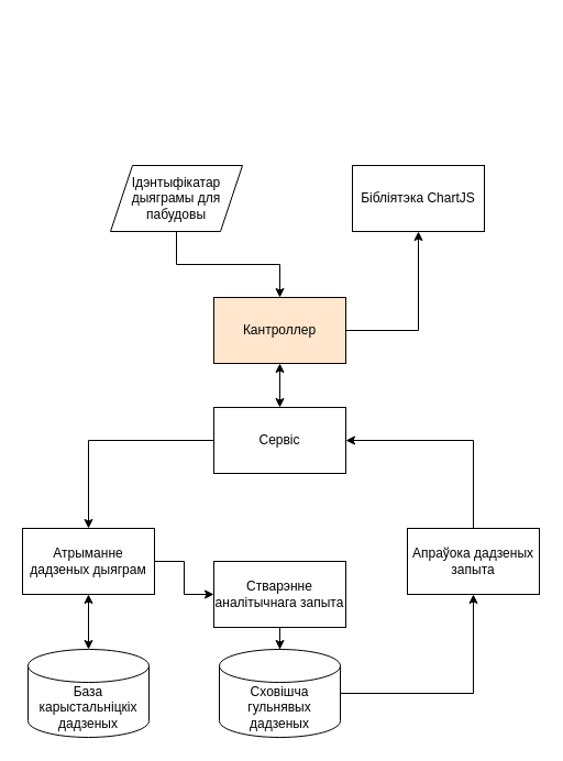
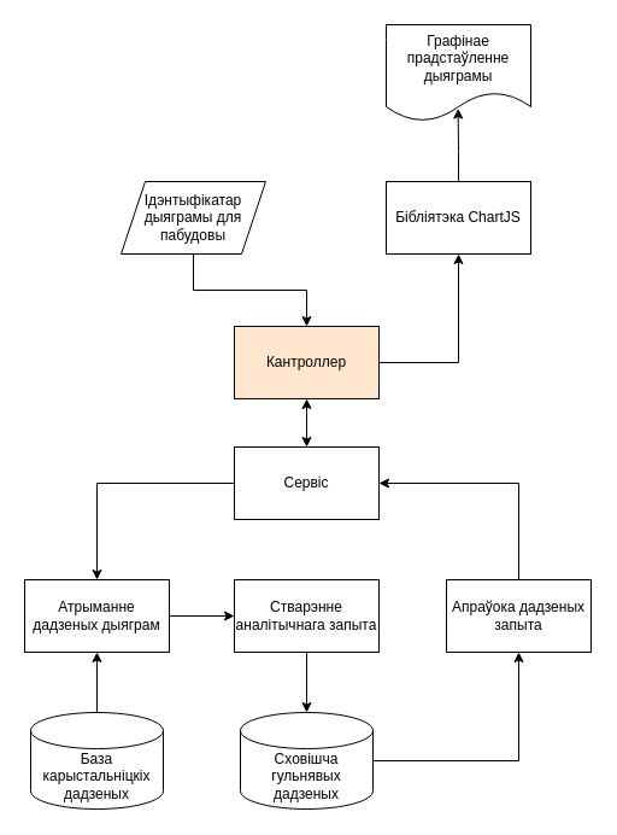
+ <mxCell id="21" value="Графінае прадстаўленне дыяграмы" style="shape=document;whiteSpace=wrap;html=1;boundedLbl=1;" vertex="1" parent="1"><mxGeometry x="320" y="20" width="120" height="80" as="geometry" /></mxCell>
+ <mxCell id="19" style="edgeStyle=orthogonalEdgeStyle;rounded=0;orthogonalLoop=1;jettySize=auto;html=1;entryX=0.497;entryY=0.869;entryDx=0;entryDy=0;entryPerimeter=0;startArrow=none;startFill=0;" edge="1" parent="1" source="20" target="21"><mxGeometry relative="1" as="geometry" /></mxCell>
- <mxCell id="14" value="Стварэнне аналітычнага запыта" style="rounded=0;whiteSpace=wrap;html=1;" vertex="1" parent="1"><mxGeometry x="194" y="510" width="120" height="60" as="geometry" /></mxCell>
+ <mxCell id="14" value="Стварэнне аналітычнага запыта" style="rounded=0;whiteSpace=wrap;html=1;" vertex="1" parent="1"><mxGeometry x="194" y="480" width="120" height="60" as="geometry" /></mxCell>
- <mxCell id="9" style="edgeStyle=orthogonalEdgeStyle;rounded=0;orthogonalLoop=1;jettySize=auto;html=1;entryX=0.5;entryY=0;entryDx=0;entryDy=0;entryPerimeter=0;startArrow=classic;startFill=1;" edge="1" parent="1" source="11" target="12"><mxGeometry relative="1" as="geometry" /></mxCell>
+ <mxCell id="9" style="edgeStyle=orthogonalEdgeStyle;rounded=0;orthogonalLoop=1;jettySize=auto;html=1;entryX=0.5;entryY=0;entryDx=0;entryDy=0;entryPerimeter=0;startArrow=classic;startFill=1;endArrow=none;" edge="1" parent="1" source="11" target="12"><mxGeometry relative="1" as="geometry" /></mxCell>
